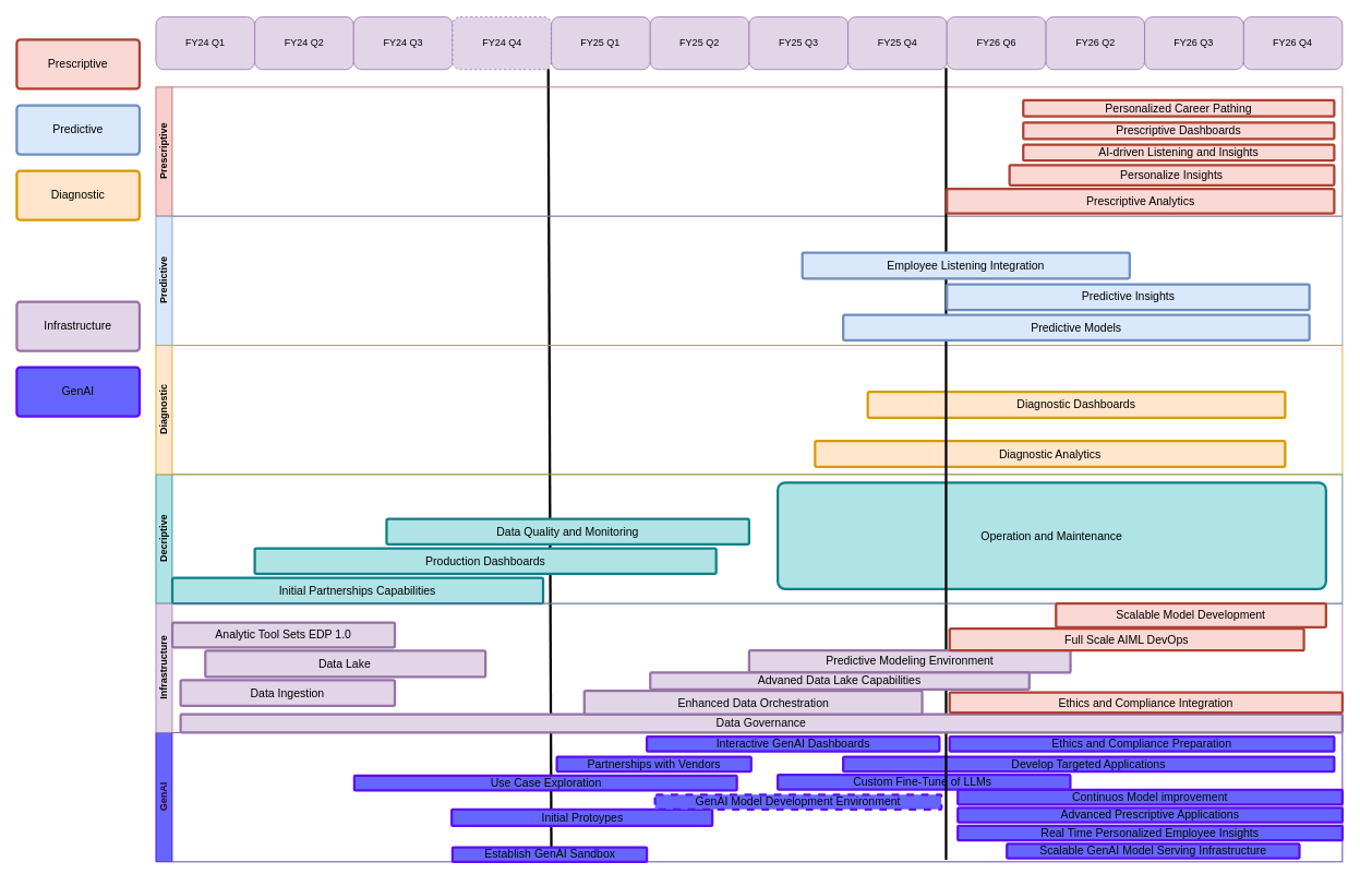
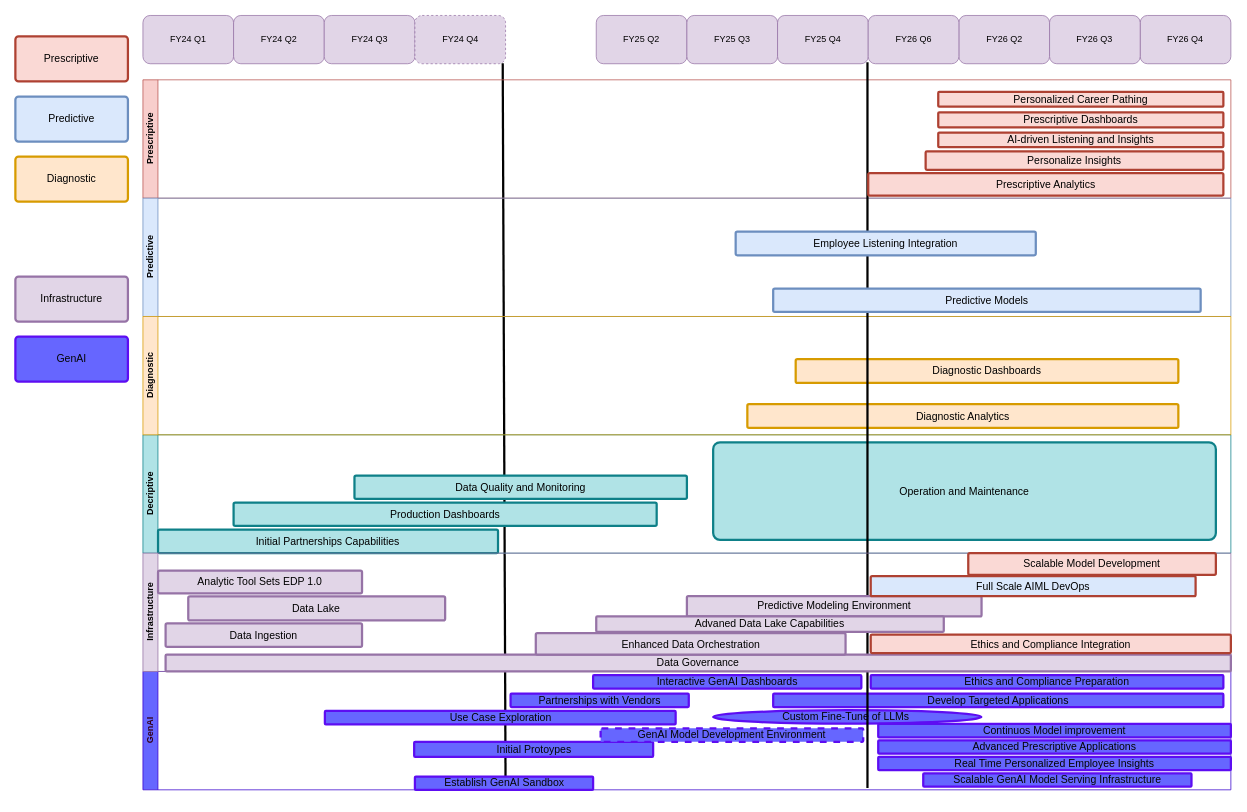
- <mxCell id="15" value="FY25 Q1" style="rounded=1;whiteSpace=wrap;html=1;container=0;fillColor=#e1d5e7;strokeColor=#9673a6;" parent="6" vertex="1"><mxGeometry x="483.333" width="120.833" height="64.33" as="geometry" /></mxCell>
- <mxCell id="57" value="Predictive Insights" style="rounded=1;whiteSpace=wrap;html=1;shadow=0;labelBackgroundColor=none;strokeColor=#6c8ebf;strokeWidth=3;fillColor=#dae8fc;fontFamily=Helvetica;fontSize=14;align=center;spacing=5;arcSize=7;perimeterSpacing=2;" parent="6" vertex="1"><mxGeometry x="966.667" y="326.8" width="443.056" height="31.2" as="geometry" /></mxCell>
- <mxCell id="53" value="Full Scale AIML DevOps" style="rounded=1;whiteSpace=wrap;html=1;shadow=0;labelBackgroundColor=none;strokeColor=#ae4132;strokeWidth=3;fillColor=#fad9d5;fontFamily=Helvetica;fontSize=14;align=center;spacing=5;fontStyle=0;arcSize=7;perimeterSpacing=2;" parent="45" vertex="1"><mxGeometry x="970.004" y="30.528" width="432.986" height="26.853" as="geometry" /></mxCell>
+ <mxCell id="53" value="Full Scale AIML DevOps" style="rounded=1;whiteSpace=wrap;html=1;shadow=0;labelBackgroundColor=none;strokeColor=#ae4132;strokeWidth=3;fillColor=#dae8fc;fontFamily=Helvetica;fontSize=14;align=center;spacing=5;fontStyle=0;arcSize=7;perimeterSpacing=2;" parent="45" vertex="1"><mxGeometry x="970.004" y="30.528" width="432.986" height="26.853" as="geometry" /></mxCell>
- <mxCell id="30" value="Custom Fine-Tune of LLMs&amp;nbsp;" style="rounded=1;whiteSpace=wrap;html=1;shadow=0;labelBackgroundColor=none;strokeColor=#5d0df2;strokeWidth=3;fillColor=#6666FF;fontFamily=Helvetica;fontSize=14;fontColor=#050505;align=center;spacing=5;fontStyle=0;arcSize=7;perimeterSpacing=2;" parent="25" vertex="1"><mxGeometry x="760" y="51.667" width="357.5" height="17.96" as="geometry" /></mxCell>
+ <mxCell id="30" value="Custom Fine-Tune of LLMs&amp;nbsp;" style="ellipse;whiteSpace=wrap;html=1;shadow=0;labelBackgroundColor=none;strokeColor=#5d0df2;strokeWidth=3;fillColor=#6666FF;fontFamily=Helvetica;fontSize=14;fontColor=#050505;align=center;spacing=5;fontStyle=0;arcSize=7;perimeterSpacing=2;" parent="25" vertex="1"><mxGeometry x="760" y="51.667" width="357.5" height="17.96" as="geometry" /></mxCell>
